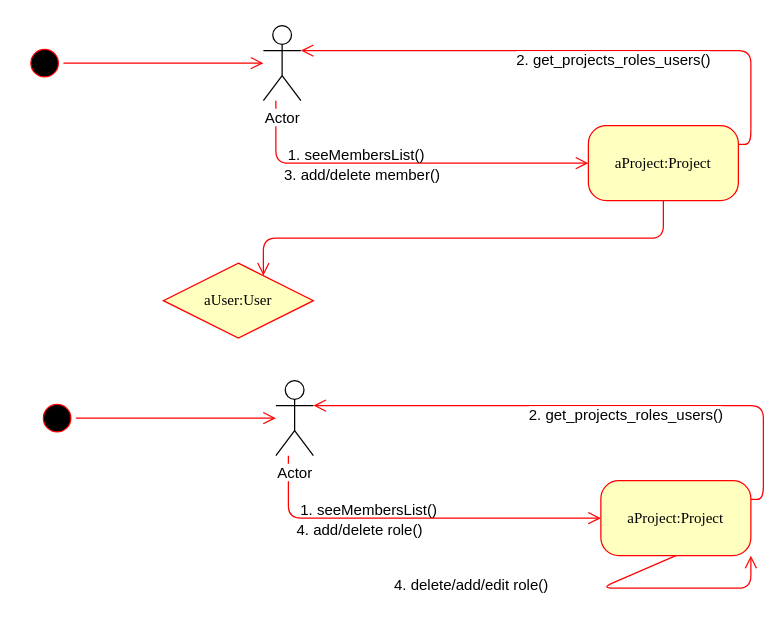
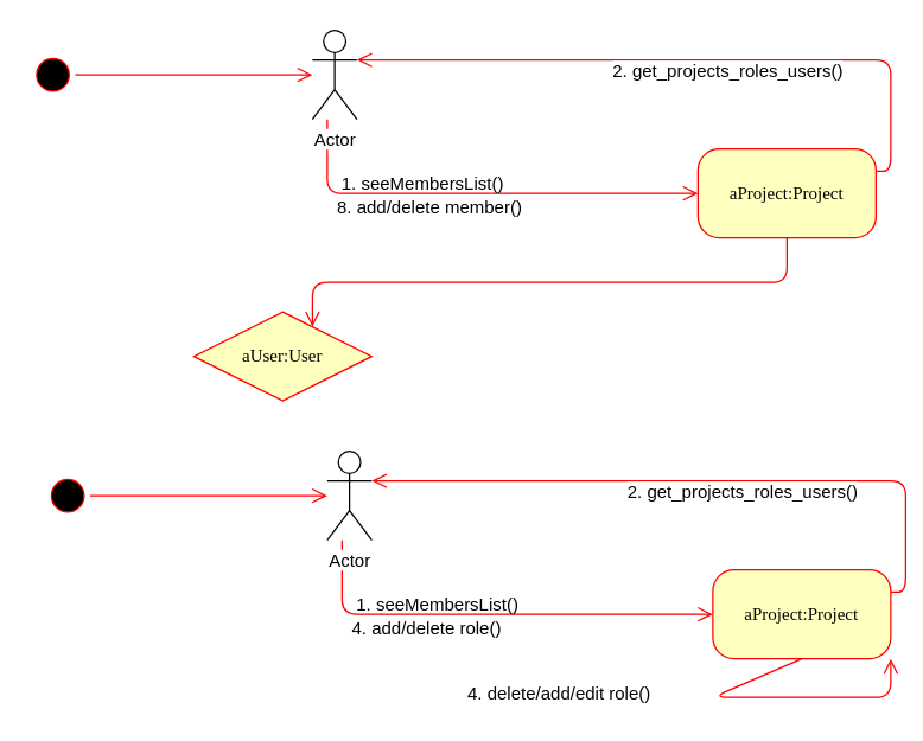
- <mxCell id="11" value="3. add/delete member()" style="text;html=1;resizable=0;points=[];autosize=1;align=left;verticalAlign=top;spacingTop=-4;" vertex="1" parent="1"><mxGeometry x="225" y="130" width="160" height="20" as="geometry" /></mxCell>
+ <mxCell id="11" value="8. add/delete member()" style="text;html=1;resizable=0;points=[];autosize=1;align=left;verticalAlign=top;spacingTop=-4;" vertex="1" parent="1"><mxGeometry x="225" y="130" width="160" height="20" as="geometry" /></mxCell>
